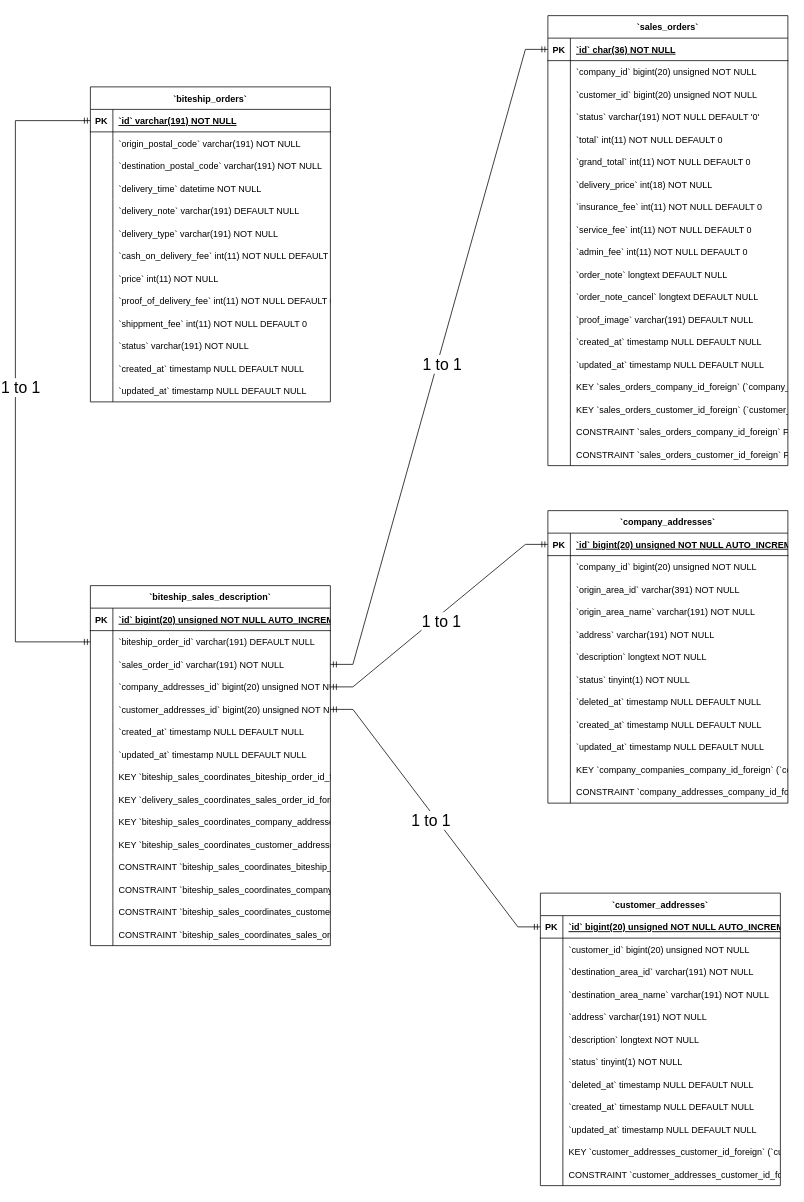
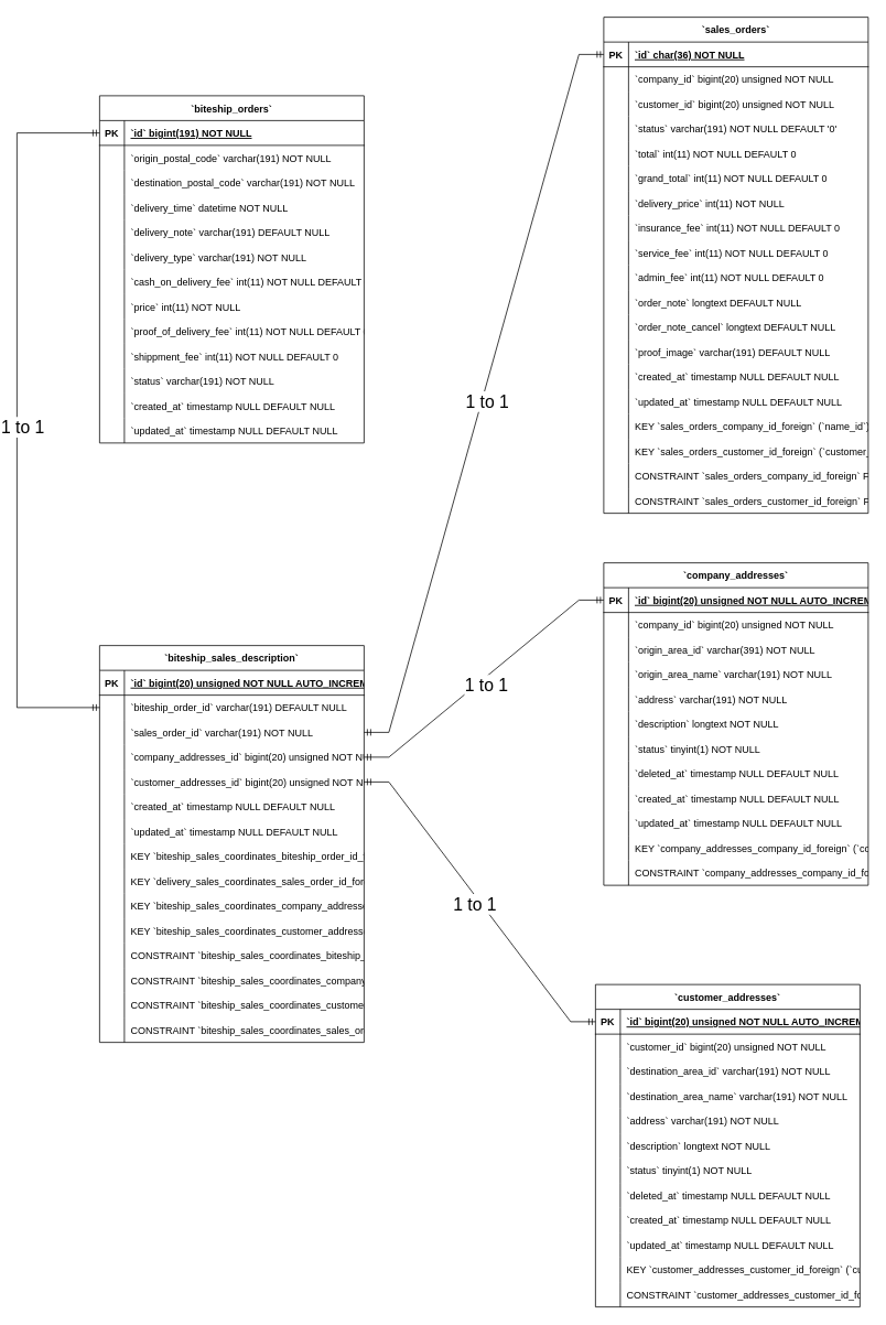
- <mxCell id="5" value="`id` varchar(191) NOT NULL" style="shape=partialRectangle;overflow=hidden;connectable=0;fillColor=none;align=left;strokeColor=inherit;top=0;left=0;bottom=0;right=0;spacingLeft=6;fontStyle=5;" vertex="1" parent="3"><mxGeometry x="30" width="290" height="30" as="geometry"><mxRectangle width="290" height="30" as="alternateBounds" /></mxGeometry></mxCell>
+ <mxCell id="5" value="`id` bigint(191) NOT NULL" style="shape=partialRectangle;overflow=hidden;connectable=0;fillColor=none;align=left;strokeColor=inherit;top=0;left=0;bottom=0;right=0;spacingLeft=6;fontStyle=5;" vertex="1" parent="3"><mxGeometry x="30" width="290" height="30" as="geometry"><mxRectangle width="290" height="30" as="alternateBounds" /></mxGeometry></mxCell>
- <mxCell id="183" value="`delivery_price` int(18) NOT NULL" style="shape=partialRectangle;overflow=hidden;connectable=0;fillColor=none;align=left;strokeColor=inherit;top=0;left=0;bottom=0;right=0;spacingLeft=6;" vertex="1" parent="181"><mxGeometry x="30" width="290" height="30" as="geometry"><mxRectangle width="290" height="30" as="alternateBounds" /></mxGeometry></mxCell>
+ <mxCell id="183" value="`delivery_price` int(11) NOT NULL" style="shape=partialRectangle;overflow=hidden;connectable=0;fillColor=none;align=left;strokeColor=inherit;top=0;left=0;bottom=0;right=0;spacingLeft=6;" vertex="1" parent="181"><mxGeometry x="30" width="290" height="30" as="geometry"><mxRectangle width="290" height="30" as="alternateBounds" /></mxGeometry></mxCell>
- <mxCell id="210" value="KEY `sales_orders_company_id_foreign` (`company_id`)" style="shape=partialRectangle;overflow=hidden;connectable=0;fillColor=none;align=left;strokeColor=inherit;top=0;left=0;bottom=0;right=0;spacingLeft=6;" vertex="1" parent="208"><mxGeometry x="30" width="290" height="30" as="geometry"><mxRectangle width="290" height="30" as="alternateBounds" /></mxGeometry></mxCell>
+ <mxCell id="210" value="KEY `sales_orders_company_id_foreign` (`name_id`)" style="shape=partialRectangle;overflow=hidden;connectable=0;fillColor=none;align=left;strokeColor=inherit;top=0;left=0;bottom=0;right=0;spacingLeft=6;" vertex="1" parent="208"><mxGeometry x="30" width="290" height="30" as="geometry"><mxRectangle width="290" height="30" as="alternateBounds" /></mxGeometry></mxCell>
- <mxCell id="121" value="KEY `company_companies_company_id_foreign` (`company_id`)" style="shape=partialRectangle;overflow=hidden;connectable=0;fillColor=none;align=left;strokeColor=inherit;top=0;left=0;bottom=0;right=0;spacingLeft=6;" vertex="1" parent="119"><mxGeometry x="30" width="290" height="30" as="geometry"><mxRectangle width="290" height="30" as="alternateBounds" /></mxGeometry></mxCell>
+ <mxCell id="121" value="KEY `company_addresses_company_id_foreign` (`company_id`)" style="shape=partialRectangle;overflow=hidden;connectable=0;fillColor=none;align=left;strokeColor=inherit;top=0;left=0;bottom=0;right=0;spacingLeft=6;" vertex="1" parent="119"><mxGeometry x="30" width="290" height="30" as="geometry"><mxRectangle width="290" height="30" as="alternateBounds" /></mxGeometry></mxCell>
